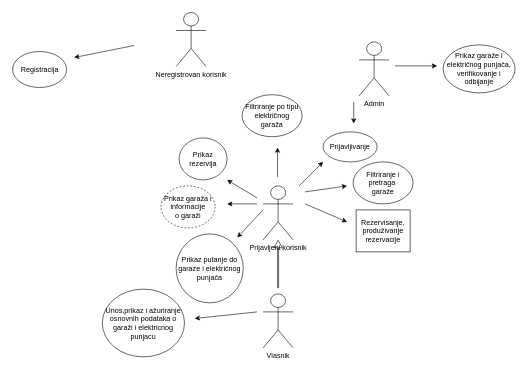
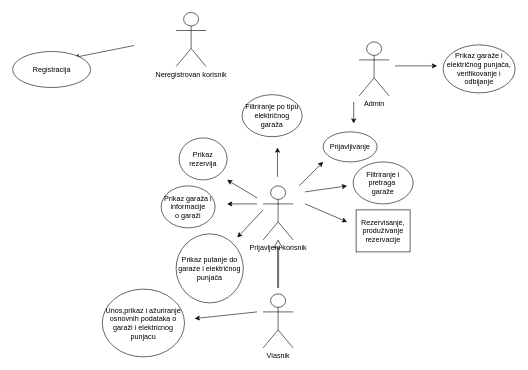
- <mxCell id="23" value="Registracija" style="ellipse;whiteSpace=wrap;html=1;" vertex="1" parent="1"><mxGeometry x="20.5" y="85" width="90" height="60" as="geometry" /></mxCell>
+ <mxCell id="23" value="Registracija" style="ellipse;whiteSpace=wrap;html=1;" vertex="1" parent="1"><mxGeometry x="20.5" y="85" width="130" height="60" as="geometry" /></mxCell>
- <mxCell id="15" value="Prikaz garaža i informacije&lt;div&gt;o garaži&lt;/div&gt;" style="ellipse;whiteSpace=wrap;html=1;dashed=1;" vertex="1" parent="1"><mxGeometry x="268" y="309" width="90" height="70" as="geometry" /></mxCell>
+ <mxCell id="15" value="Prikaz garaža i informacije&lt;div&gt;o garaži&lt;/div&gt;" style="ellipse;whiteSpace=wrap;html=1;" vertex="1" parent="1"><mxGeometry x="268" y="309" width="90" height="70" as="geometry" /></mxCell>
